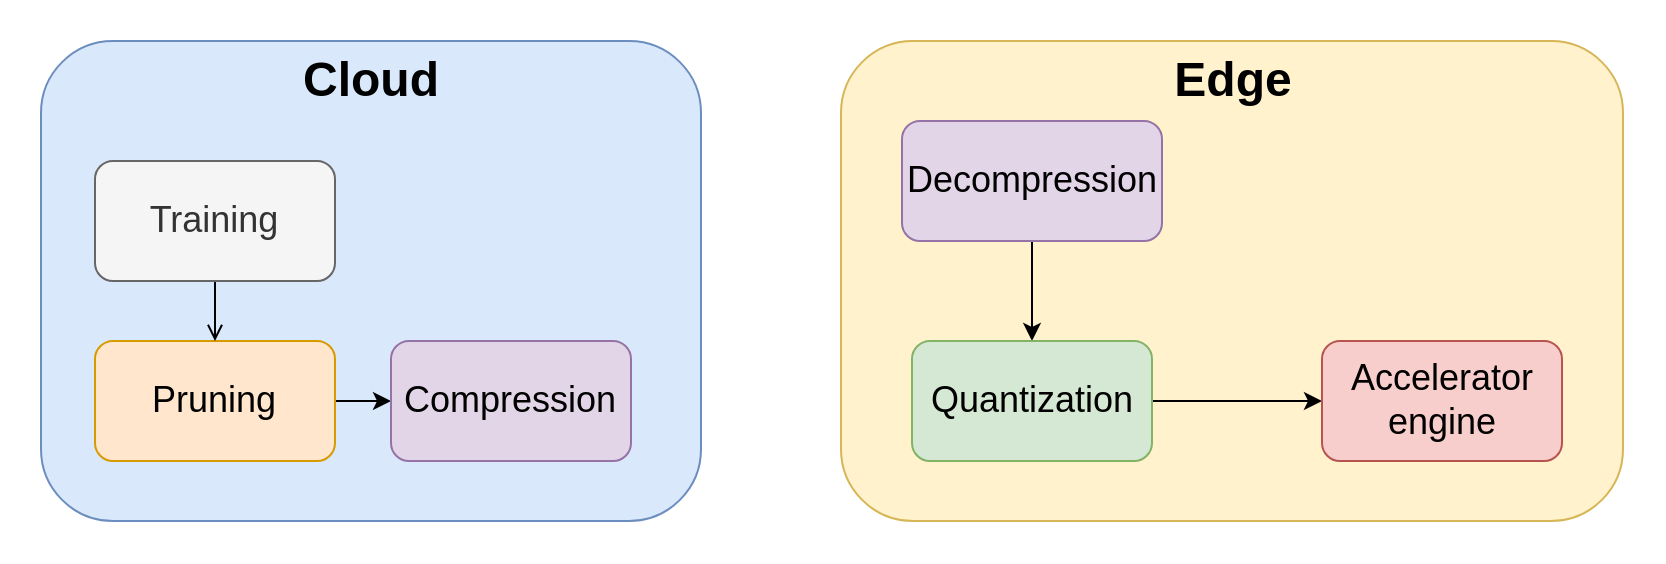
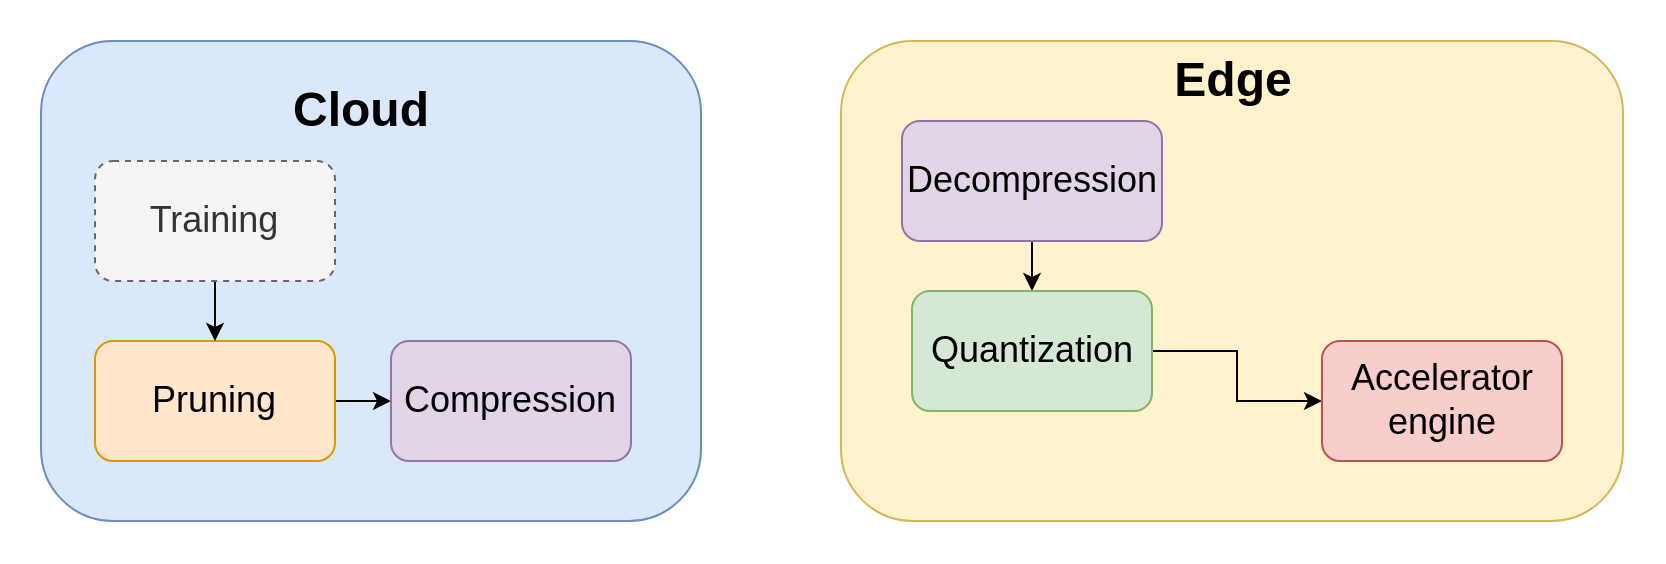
- <mxCell id="6" value="&lt;font size=&quot;1&quot; style=&quot;&quot;&gt;&lt;b style=&quot;font-size: 24px;&quot;&gt;Cloud&lt;/b&gt;&lt;/font&gt;" style="text;html=1;align=center;verticalAlign=middle;resizable=0;points=[];autosize=1;strokeColor=none;fillColor=none;" vertex="1" parent="1"><mxGeometry x="145" y="30" width="80" height="20" as="geometry" /></mxCell>
+ <mxCell id="6" value="&lt;font size=&quot;1&quot; style=&quot;&quot;&gt;&lt;b style=&quot;font-size: 24px;&quot;&gt;Cloud&lt;/b&gt;&lt;/font&gt;" style="text;html=1;align=center;verticalAlign=middle;resizable=0;points=[];autosize=1;strokeColor=none;fillColor=none;" vertex="1" parent="1"><mxGeometry x="140" y="45" width="80" height="20" as="geometry" /></mxCell>
- <mxCell id="10" value="&lt;font style=&quot;font-size: 18px;&quot;&gt;Training&lt;/font&gt;" style="rounded=1;whiteSpace=wrap;html=1;fillColor=#f5f5f5;fontColor=#333333;strokeColor=#666666;" vertex="1" parent="1"><mxGeometry x="47" y="80" width="120" height="60" as="geometry" /></mxCell>
+ <mxCell id="10" value="&lt;font style=&quot;font-size: 18px;&quot;&gt;Training&lt;/font&gt;" style="rounded=1;whiteSpace=wrap;html=1;fillColor=#f5f5f5;fontColor=#333333;strokeColor=#666666;dashed=1;" vertex="1" parent="1"><mxGeometry x="47" y="80" width="120" height="60" as="geometry" /></mxCell>
- <mxCell id="9" style="edgeStyle=orthogonalEdgeStyle;rounded=0;orthogonalLoop=1;jettySize=auto;html=1;entryX=0.5;entryY=0;entryDx=0;entryDy=0;fontSize=18;endArrow=open;" edge="1" parent="1" source="10" target="4"><mxGeometry relative="1" as="geometry" /></mxCell>
+ <mxCell id="9" style="edgeStyle=orthogonalEdgeStyle;rounded=0;orthogonalLoop=1;jettySize=auto;html=1;entryX=0.5;entryY=0;entryDx=0;entryDy=0;fontSize=18;" edge="1" parent="1" source="10" target="4"><mxGeometry relative="1" as="geometry" /></mxCell>
- <mxCell id="14" value="&lt;font style=&quot;font-size: 18px;&quot;&gt;Quantization&lt;/font&gt;" style="rounded=1;whiteSpace=wrap;html=1;fillColor=#d5e8d4;strokeColor=#82b366;" vertex="1" parent="1"><mxGeometry x="455.5" y="170" width="120" height="60" as="geometry" /></mxCell>
+ <mxCell id="14" value="&lt;font style=&quot;font-size: 18px;&quot;&gt;Quantization&lt;/font&gt;" style="rounded=1;whiteSpace=wrap;html=1;fillColor=#d5e8d4;strokeColor=#82b366;" vertex="1" parent="1"><mxGeometry x="455.5" y="145" width="120" height="60" as="geometry" /></mxCell>
